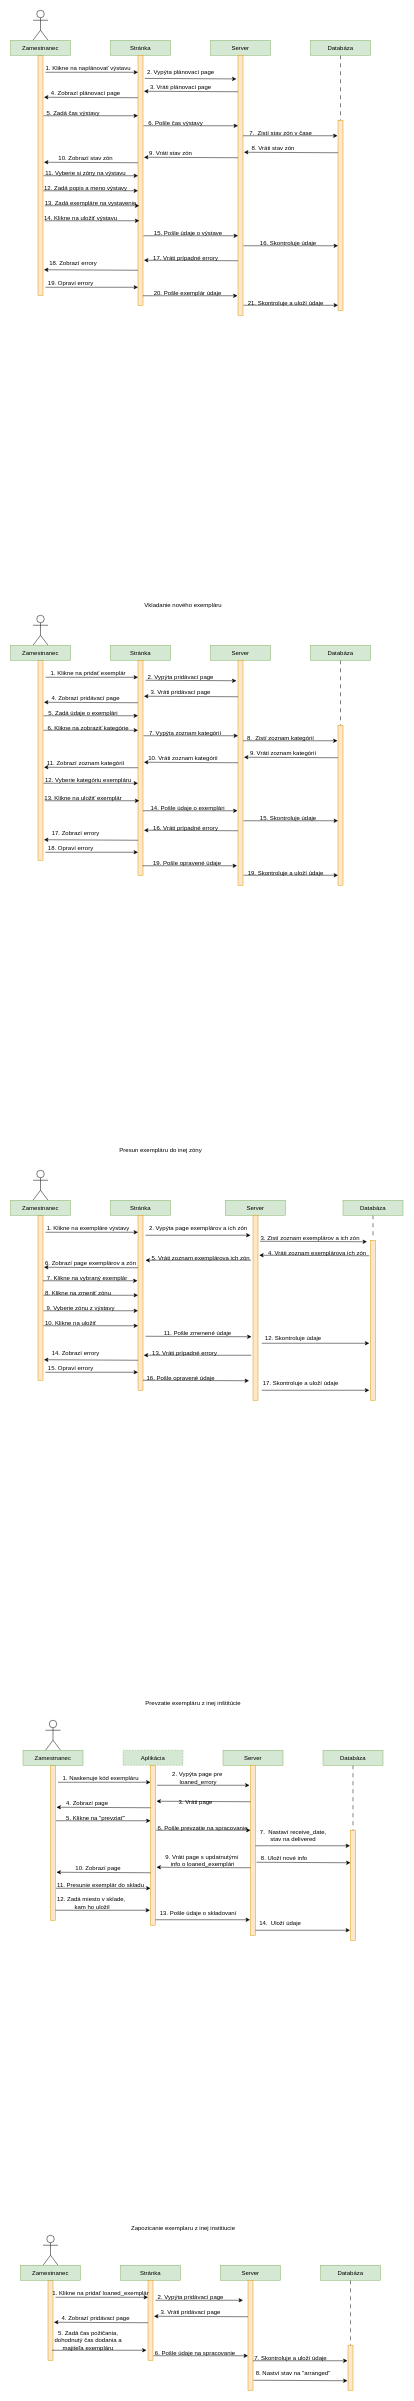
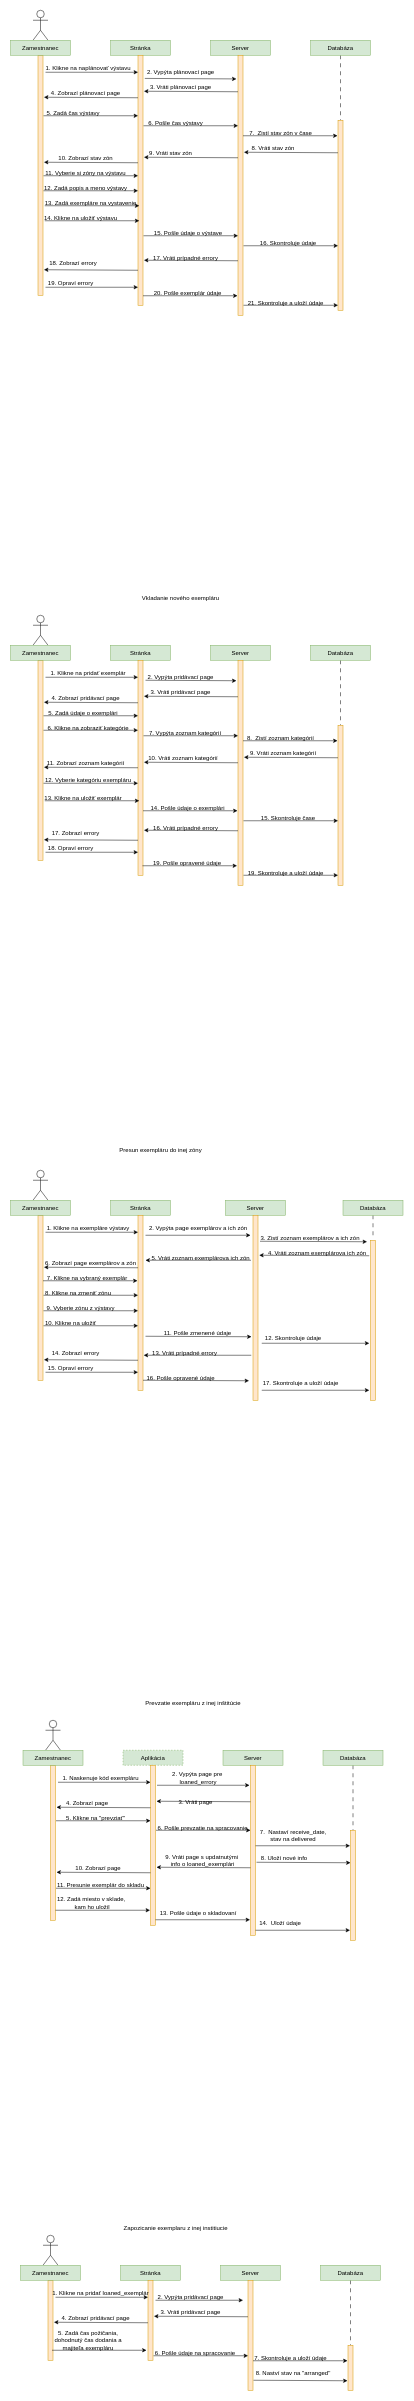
- <mxCell id="103" value="Vkladanie nového exempláru" style="text;html=1;align=center;verticalAlign=middle;resizable=0;points=[];autosize=1;strokeColor=none;fillColor=none;" parent="1" vertex="1"><mxGeometry x="275" y="1195" width="180" height="30" as="geometry" /></mxCell>
+ <mxCell id="103" value="Vkladanie nového exempláru" style="text;html=1;align=center;verticalAlign=middle;resizable=0;points=[];autosize=1;strokeColor=none;fillColor=none;" parent="1" vertex="1"><mxGeometry x="270" y="1180" width="180" height="30" as="geometry" /></mxCell>
- <mxCell id="92" value="15. Skontroluje údaje" style="text;html=1;align=center;verticalAlign=middle;resizable=0;points=[];autosize=1;strokeColor=none;fillColor=none;" parent="1" vertex="1"><mxGeometry x="505" y="1620" width="140" height="30" as="geometry" /></mxCell>
+ <mxCell id="92" value="15. Skontroluje čase" style="text;html=1;align=center;verticalAlign=middle;resizable=0;points=[];autosize=1;strokeColor=none;fillColor=none;" parent="1" vertex="1"><mxGeometry x="505" y="1620" width="140" height="30" as="geometry" /></mxCell>
- <mxCell id="213" value="Zapozicanie exemplaru z inej institiucie" style="text;html=1;align=center;verticalAlign=middle;resizable=0;points=[];autosize=1;strokeColor=none;fillColor=none;" vertex="1" parent="1"><mxGeometry x="250" y="4440" width="230" height="30" as="geometry" /></mxCell>
+ <mxCell id="213" value="Zapozicanie exemplaru z inej institiucie" style="text;html=1;align=center;verticalAlign=middle;resizable=0;points=[];autosize=1;strokeColor=none;fillColor=none;" vertex="1" parent="1"><mxGeometry x="235" y="4440" width="230" height="30" as="geometry" /></mxCell>
